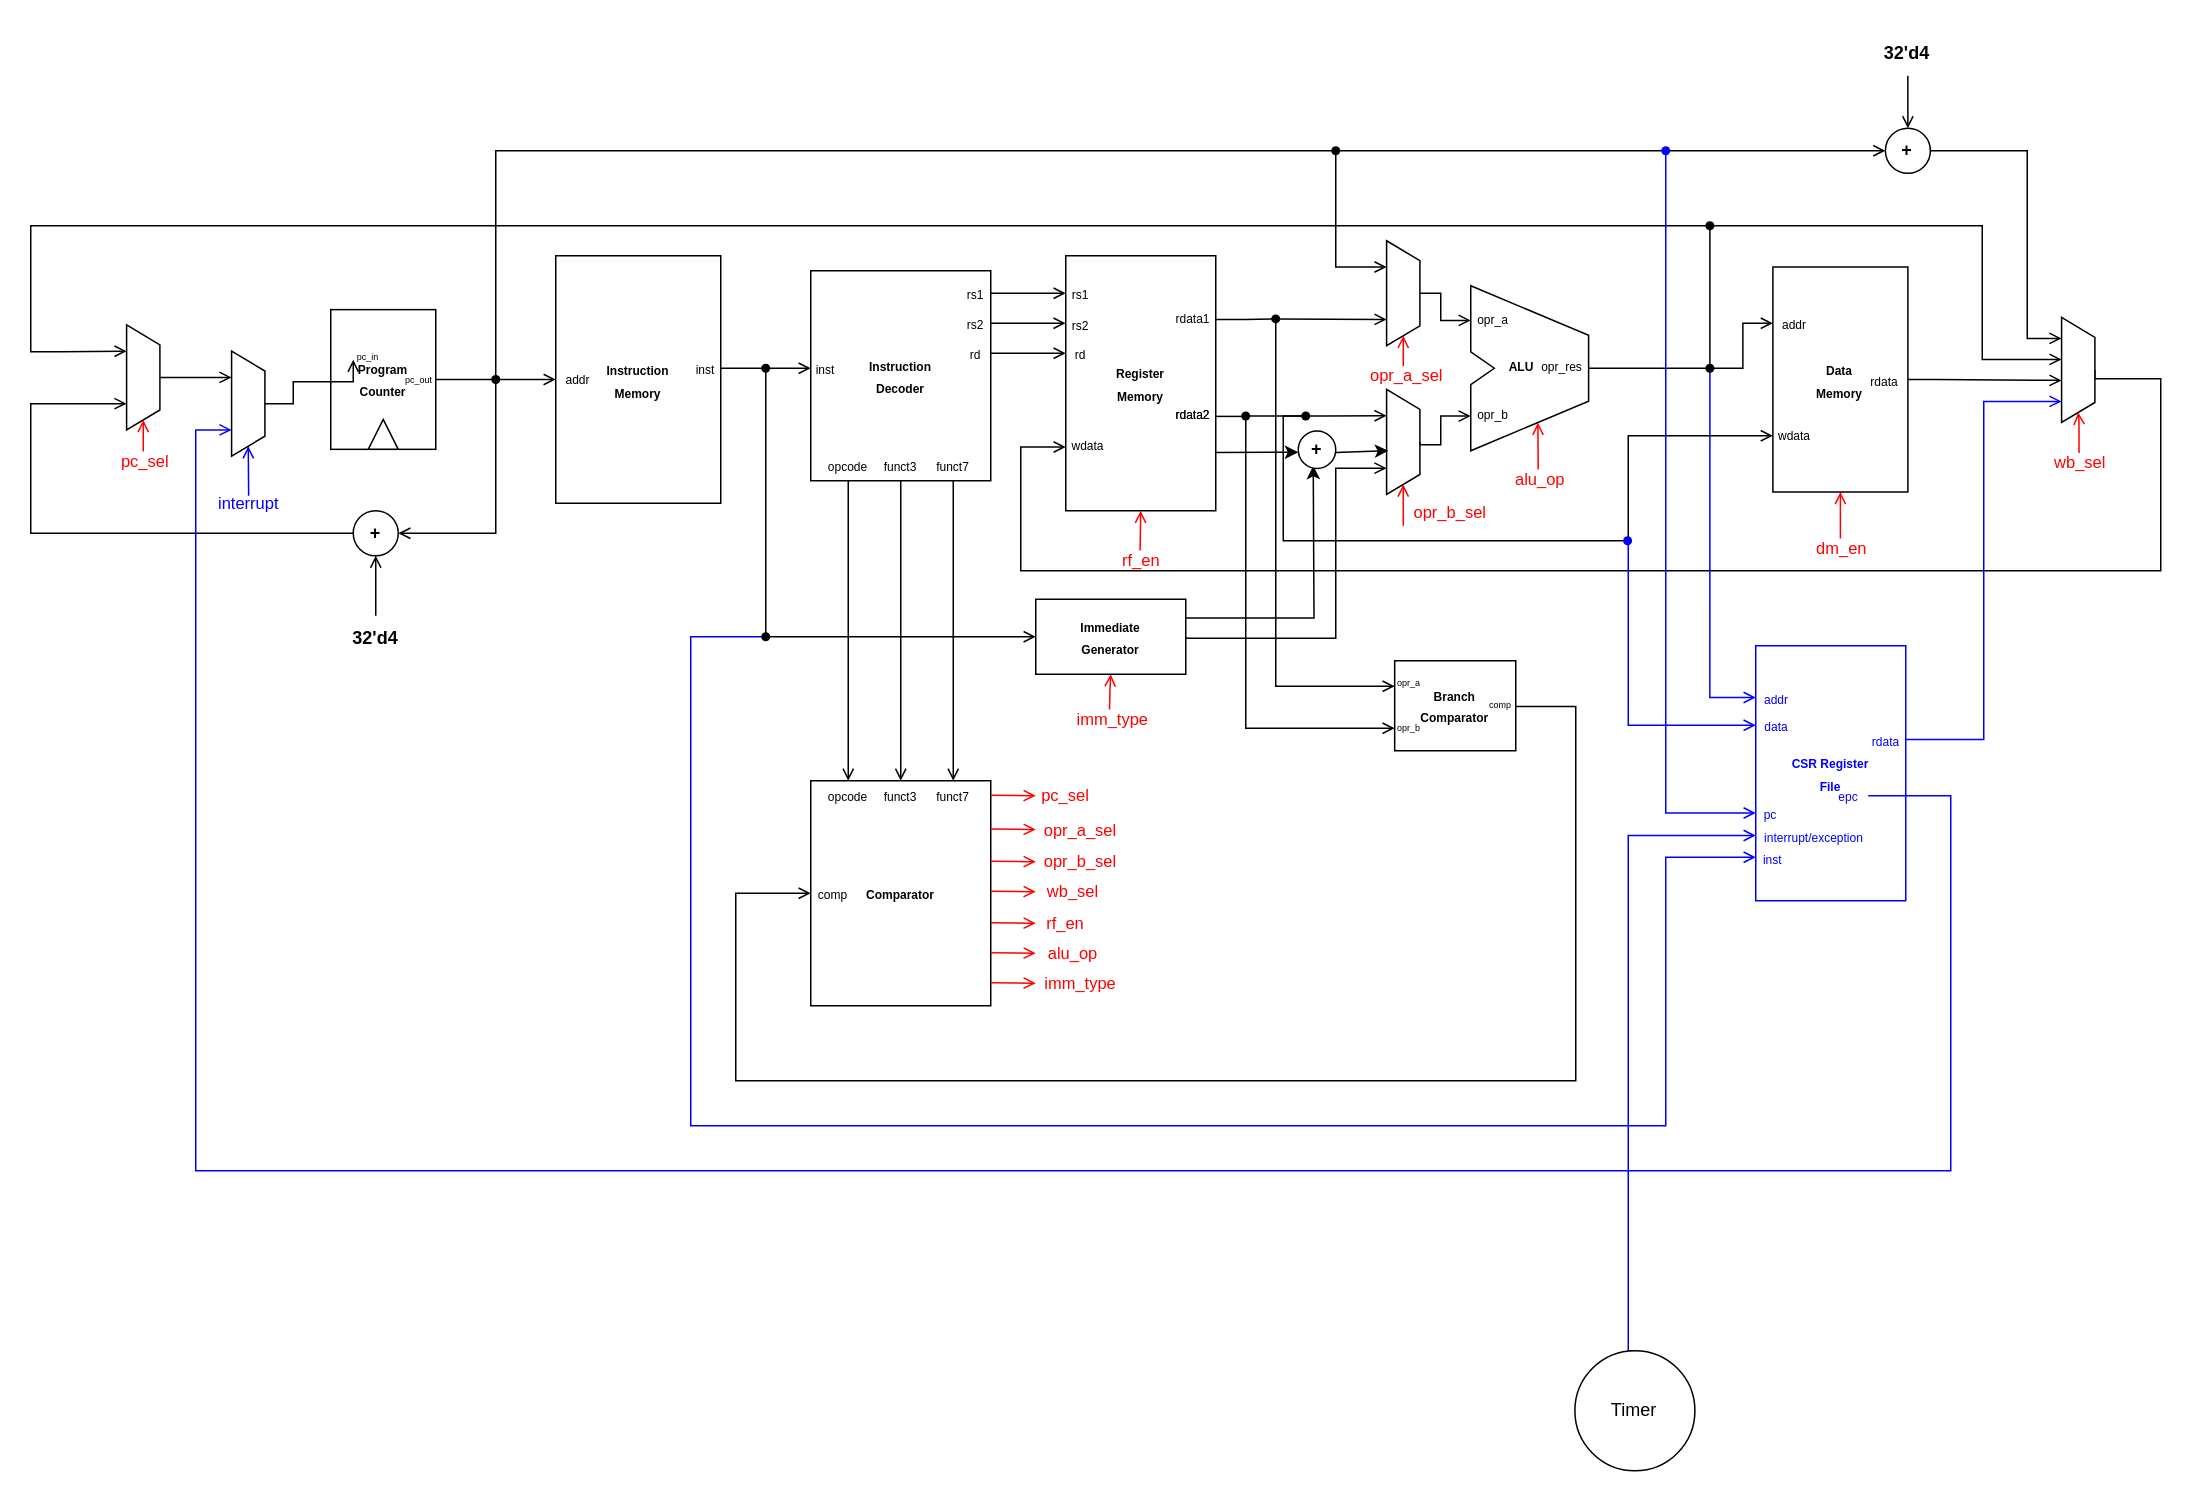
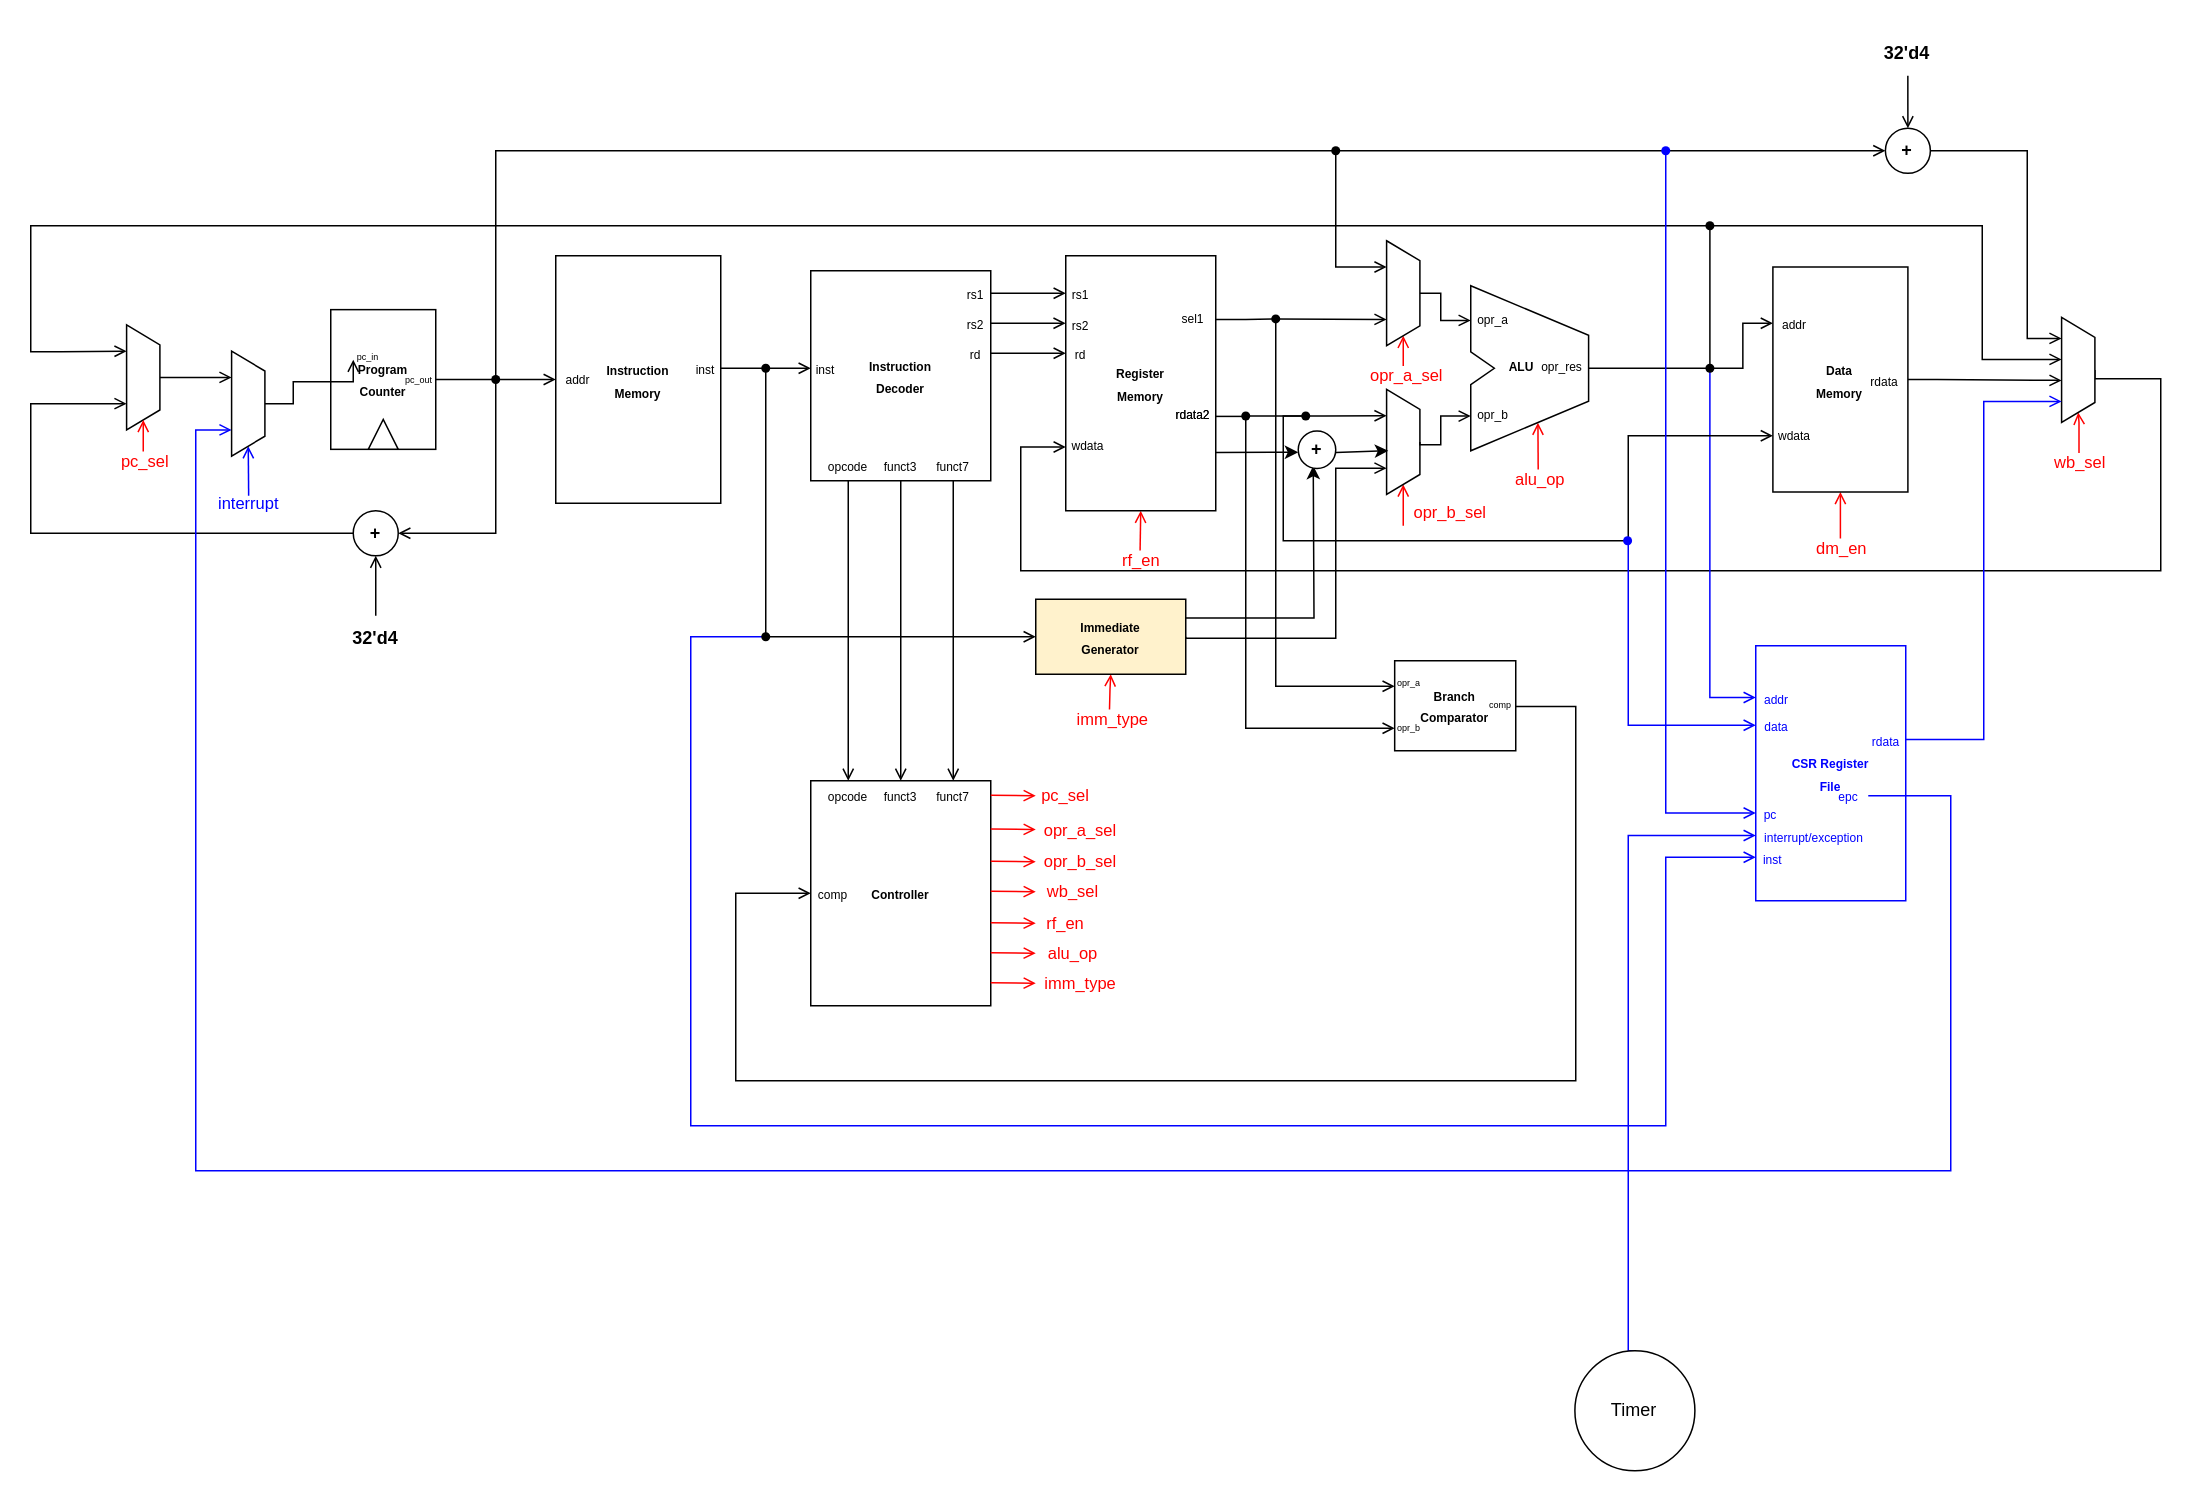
- <mxCell id="91" value="&lt;font style=&quot;font-size: 8px;&quot;&gt;rdata1&lt;/font&gt;" style="text;html=1;strokeColor=none;fillColor=none;align=center;verticalAlign=middle;whiteSpace=wrap;rounded=0;" parent="1" vertex="1"><mxGeometry x="780" y="206.1" width="30" height="10" as="geometry" /></mxCell>
+ <mxCell id="91" value="&lt;font style=&quot;font-size: 8px;&quot;&gt;sel1&lt;/font&gt;" style="text;html=1;strokeColor=none;fillColor=none;align=center;verticalAlign=middle;whiteSpace=wrap;rounded=0;" parent="1" vertex="1"><mxGeometry x="780" y="206.1" width="30" height="10" as="geometry" /></mxCell>
- <mxCell id="68" value="&lt;font style=&quot;font-size: 8px;&quot;&gt;&lt;b&gt;Immediate&lt;br&gt;Generator&lt;/b&gt;&lt;/font&gt;" style="rounded=0;whiteSpace=wrap;html=1;" parent="1" vertex="1"><mxGeometry x="690" y="399" width="100" height="50" as="geometry" /></mxCell>
+ <mxCell id="68" value="&lt;font style=&quot;font-size: 8px;&quot;&gt;&lt;b&gt;Immediate&lt;br&gt;Generator&lt;/b&gt;&lt;/font&gt;" style="rounded=0;whiteSpace=wrap;html=1;fillColor=#fff2cc;" parent="1" vertex="1"><mxGeometry x="690" y="399" width="100" height="50" as="geometry" /></mxCell>
- <mxCell id="28" value="&lt;font style=&quot;font-size: 8px;&quot;&gt;&lt;b&gt;Comparator&lt;/b&gt;&lt;/font&gt;" style="rounded=0;whiteSpace=wrap;html=1;points=[[0,0,0,0,0],[0,0.25,0,0,0],[0,0.5,0,0,0],[0,0.75,0,0,0],[0,1,0,0,0],[0.25,0,0,0,0],[0.25,1,0,0,0],[0.5,0,0,0,0],[0.5,1,0,0,0],[0.75,0,0,0,0],[0.75,1,0,0,0],[1,0.12,0,0,0],[1,0.31,0,0,0],[1,0.5,0,0,0],[1,0.69,0,0,0],[1,0.88,0,0,0]];" parent="1" vertex="1"><mxGeometry x="540" y="520" width="120" height="150" as="geometry" /></mxCell>
+ <mxCell id="28" value="&lt;font style=&quot;font-size: 8px;&quot;&gt;&lt;b&gt;Controller&lt;/b&gt;&lt;/font&gt;" style="rounded=0;whiteSpace=wrap;html=1;points=[[0,0,0,0,0],[0,0.25,0,0,0],[0,0.5,0,0,0],[0,0.75,0,0,0],[0,1,0,0,0],[0.25,0,0,0,0],[0.25,1,0,0,0],[0.5,0,0,0,0],[0.5,1,0,0,0],[0.75,0,0,0,0],[0.75,1,0,0,0],[1,0.12,0,0,0],[1,0.31,0,0,0],[1,0.5,0,0,0],[1,0.69,0,0,0],[1,0.88,0,0,0]];" parent="1" vertex="1"><mxGeometry x="540" y="520" width="120" height="150" as="geometry" /></mxCell>
